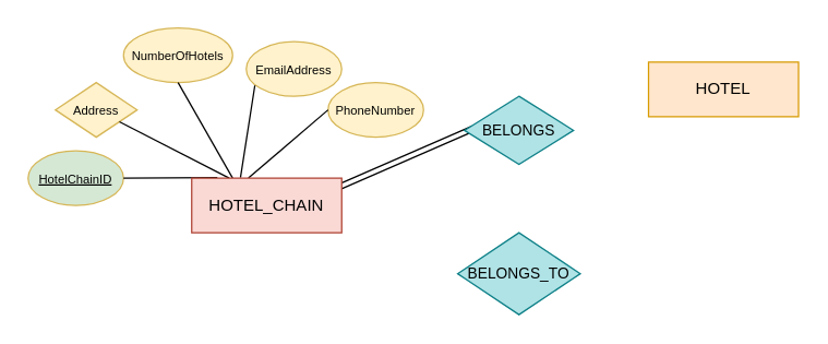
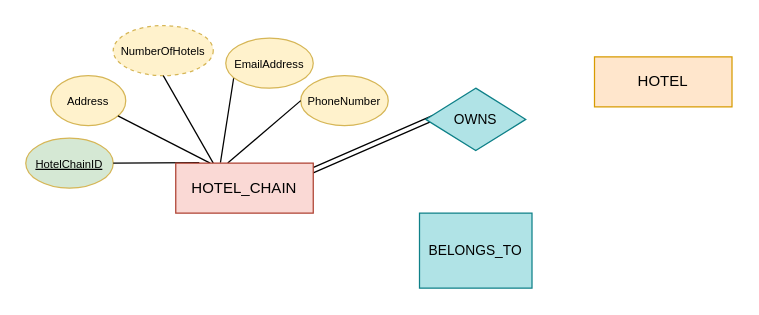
- <mxCell id="4" value="&lt;font style=&quot;font-size: 9px;&quot;&gt;NumberOfHotels&lt;/font&gt;" style="ellipse;whiteSpace=wrap;html=1;fillColor=#fff2cc;strokeColor=#d6b656;" vertex="1" parent="1"><mxGeometry x="90" y="20" width="80" height="40" as="geometry" /></mxCell>
+ <mxCell id="4" value="&lt;font style=&quot;font-size: 9px;&quot;&gt;NumberOfHotels&lt;/font&gt;" style="ellipse;whiteSpace=wrap;html=1;fillColor=#fff2cc;strokeColor=#d6b656;dashed=1;" vertex="1" parent="1"><mxGeometry x="90" y="20" width="80" height="40" as="geometry" /></mxCell>
- <mxCell id="2" value="&lt;font style=&quot;font-size: 9px;&quot;&gt;Address&lt;/font&gt;" style="rhombus;whiteSpace=wrap;html=1;fillColor=#fff2cc;strokeColor=#d6b656;" vertex="1" parent="1"><mxGeometry x="40" y="60" width="60" height="40" as="geometry" /></mxCell>
+ <mxCell id="2" value="&lt;font style=&quot;font-size: 9px;&quot;&gt;Address&lt;/font&gt;" style="ellipse;whiteSpace=wrap;html=1;fillColor=#fff2cc;strokeColor=#d6b656;" vertex="1" parent="1"><mxGeometry x="40" y="60" width="60" height="40" as="geometry" /></mxCell>
- <mxCell id="15" value="&lt;font style=&quot;font-size: 11px;&quot;&gt;BELONGS&lt;/font&gt;" style="rhombus;whiteSpace=wrap;html=1;fillColor=#b0e3e6;strokeColor=#0e8088;" vertex="1" parent="1"><mxGeometry x="340" y="70" width="80" height="50" as="geometry" /></mxCell>
+ <mxCell id="15" value="&lt;font style=&quot;font-size: 11px;&quot;&gt;OWNS&lt;/font&gt;" style="rhombus;whiteSpace=wrap;html=1;fillColor=#b0e3e6;strokeColor=#0e8088;" vertex="1" parent="1"><mxGeometry x="340" y="70" width="80" height="50" as="geometry" /></mxCell>
- <mxCell id="14" value="&lt;font style=&quot;font-size: 11px;&quot;&gt;BELONGS_TO&lt;/font&gt;" style="rhombus;whiteSpace=wrap;html=1;fillColor=#b0e3e6;strokeColor=#0e8088;" vertex="1" parent="1"><mxGeometry x="335" y="170" width="90" height="60" as="geometry" /></mxCell>
+ <mxCell id="14" value="&lt;font style=&quot;font-size: 11px;&quot;&gt;BELONGS_TO&lt;/font&gt;" style="whiteSpace=wrap;html=1;fillColor=#b0e3e6;strokeColor=#0e8088;rounded=0;" vertex="1" parent="1"><mxGeometry x="335" y="170" width="90" height="60" as="geometry" /></mxCell>
